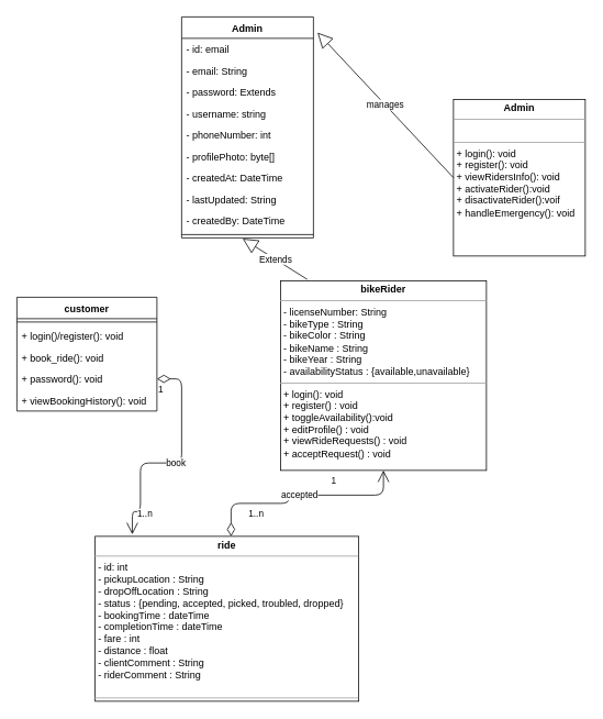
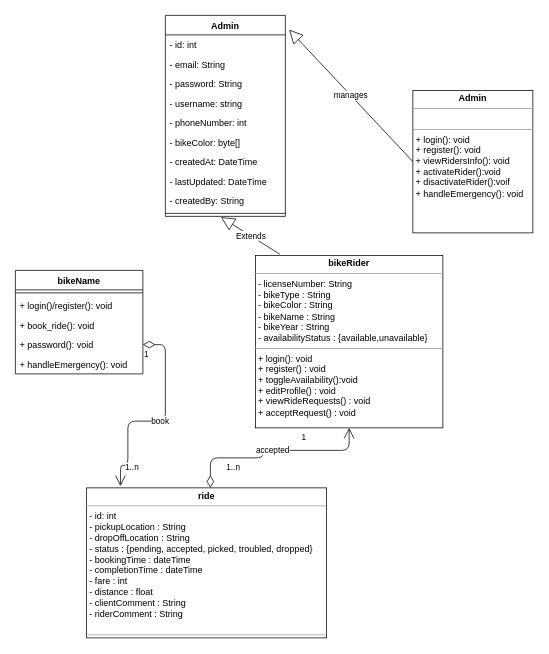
- <mxCell id="3" value="- id: email" style="text;strokeColor=none;fillColor=none;align=left;verticalAlign=top;spacingLeft=4;spacingRight=4;overflow=hidden;rotatable=0;points=[[0,0.5],[1,0.5]];portConstraint=eastwest;" vertex="1" parent="2"><mxGeometry y="26" width="160" height="26" as="geometry" /></mxCell>
+ <mxCell id="3" value="- id: int" style="text;strokeColor=none;fillColor=none;align=left;verticalAlign=top;spacingLeft=4;spacingRight=4;overflow=hidden;rotatable=0;points=[[0,0.5],[1,0.5]];portConstraint=eastwest;" vertex="1" parent="2"><mxGeometry y="26" width="160" height="26" as="geometry" /></mxCell>
- <mxCell id="5" value="- password: Extends" style="text;strokeColor=none;fillColor=none;align=left;verticalAlign=top;spacingLeft=4;spacingRight=4;overflow=hidden;rotatable=0;points=[[0,0.5],[1,0.5]];portConstraint=eastwest;" vertex="1" parent="2"><mxGeometry y="78" width="160" height="26" as="geometry" /></mxCell>
+ <mxCell id="5" value="- password: String" style="text;strokeColor=none;fillColor=none;align=left;verticalAlign=top;spacingLeft=4;spacingRight=4;overflow=hidden;rotatable=0;points=[[0,0.5],[1,0.5]];portConstraint=eastwest;" vertex="1" parent="2"><mxGeometry y="78" width="160" height="26" as="geometry" /></mxCell>
- <mxCell id="8" value="- profilePhoto: byte[]" style="text;strokeColor=none;fillColor=none;align=left;verticalAlign=top;spacingLeft=4;spacingRight=4;overflow=hidden;rotatable=0;points=[[0,0.5],[1,0.5]];portConstraint=eastwest;" vertex="1" parent="2"><mxGeometry y="156" width="160" height="26" as="geometry" /></mxCell>
+ <mxCell id="8" value="- bikeColor: byte[]" style="text;strokeColor=none;fillColor=none;align=left;verticalAlign=top;spacingLeft=4;spacingRight=4;overflow=hidden;rotatable=0;points=[[0,0.5],[1,0.5]];portConstraint=eastwest;" vertex="1" parent="2"><mxGeometry y="156" width="160" height="26" as="geometry" /></mxCell>
- <mxCell id="10" value="- lastUpdated: String" style="text;strokeColor=none;fillColor=none;align=left;verticalAlign=top;spacingLeft=4;spacingRight=4;overflow=hidden;rotatable=0;points=[[0,0.5],[1,0.5]];portConstraint=eastwest;" vertex="1" parent="2"><mxGeometry y="208" width="160" height="26" as="geometry" /></mxCell>
+ <mxCell id="10" value="- lastUpdated: DateTime" style="text;strokeColor=none;fillColor=none;align=left;verticalAlign=top;spacingLeft=4;spacingRight=4;overflow=hidden;rotatable=0;points=[[0,0.5],[1,0.5]];portConstraint=eastwest;" vertex="1" parent="2"><mxGeometry y="208" width="160" height="26" as="geometry" /></mxCell>
- <mxCell id="11" value="- createdBy: DateTime" style="text;strokeColor=none;fillColor=none;align=left;verticalAlign=top;spacingLeft=4;spacingRight=4;overflow=hidden;rotatable=0;points=[[0,0.5],[1,0.5]];portConstraint=eastwest;" vertex="1" parent="2"><mxGeometry y="234" width="160" height="26" as="geometry" /></mxCell>
+ <mxCell id="11" value="- createdBy: String" style="text;strokeColor=none;fillColor=none;align=left;verticalAlign=top;spacingLeft=4;spacingRight=4;overflow=hidden;rotatable=0;points=[[0,0.5],[1,0.5]];portConstraint=eastwest;" vertex="1" parent="2"><mxGeometry y="234" width="160" height="26" as="geometry" /></mxCell>
- <mxCell id="13" value="customer" style="swimlane;fontStyle=1;align=center;verticalAlign=top;childLayout=stackLayout;horizontal=1;startSize=26;horizontalStack=0;resizeParent=1;resizeParentMax=0;resizeLast=0;collapsible=1;marginBottom=0;" vertex="1" parent="1"><mxGeometry x="20" y="360" width="170" height="138" as="geometry" /></mxCell>
+ <mxCell id="13" value="bikeName" style="swimlane;fontStyle=1;align=center;verticalAlign=top;childLayout=stackLayout;horizontal=1;startSize=26;horizontalStack=0;resizeParent=1;resizeParentMax=0;resizeLast=0;collapsible=1;marginBottom=0;" vertex="1" parent="1"><mxGeometry x="20" y="360" width="170" height="138" as="geometry" /></mxCell>
- <mxCell id="18" value="+ viewBookingHistory(): void" style="text;strokeColor=none;fillColor=none;align=left;verticalAlign=top;spacingLeft=4;spacingRight=4;overflow=hidden;rotatable=0;points=[[0,0.5],[1,0.5]];portConstraint=eastwest;" vertex="1" parent="13"><mxGeometry y="112" width="170" height="26" as="geometry" /></mxCell>
+ <mxCell id="18" value="+ handleEmergency(): void" style="text;strokeColor=none;fillColor=none;align=left;verticalAlign=top;spacingLeft=4;spacingRight=4;overflow=hidden;rotatable=0;points=[[0,0.5],[1,0.5]];portConstraint=eastwest;" vertex="1" parent="13"><mxGeometry y="112" width="170" height="26" as="geometry" /></mxCell>
